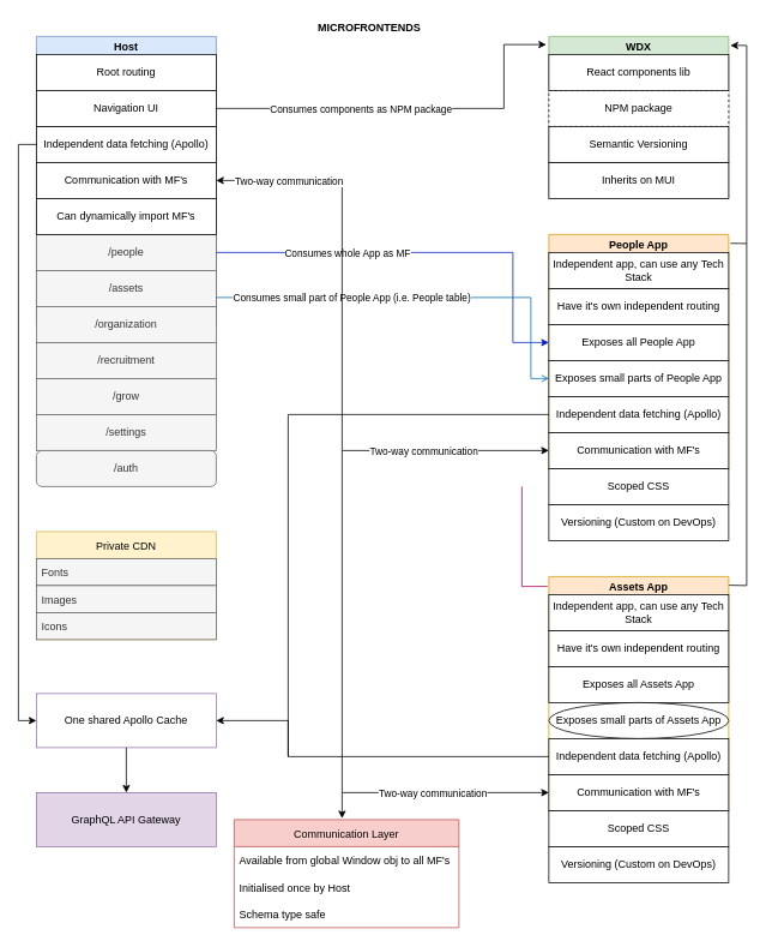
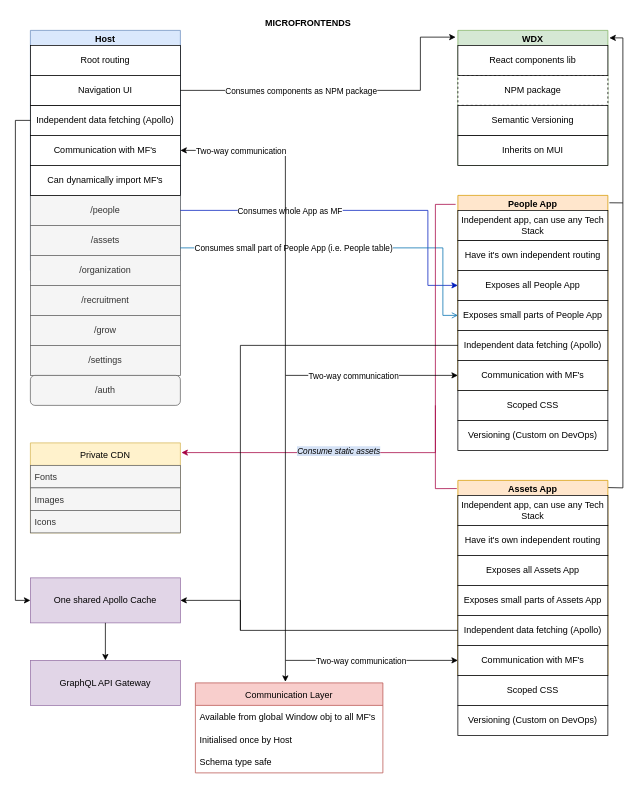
+ <mxCell id="49" value="" style="endArrow=none;html=1;rounded=0;exitX=1.007;exitY=0.108;exitDx=0;exitDy=0;exitPerimeter=0;entryX=-0.015;entryY=0.046;entryDx=0;entryDy=0;entryPerimeter=0;startArrow=classic;startFill=1;endFill=0;fillColor=#d80073;strokeColor=#A50040;" parent="1" source="45" target="21" edge="1"><mxGeometry relative="1" as="geometry"><mxPoint x="340" y="390" as="sourcePoint" /><mxPoint x="440" y="390" as="targetPoint" /><Array as="points"><mxPoint x="580" y="603" /><mxPoint x="580" y="272" /></Array></mxGeometry></mxCell>
+ <mxCell id="50" value="Consume static assets" style="edgeLabel;resizable=0;html=1;align=center;verticalAlign=middle;fontStyle=2;labelBackgroundColor=#D4E1F5;" parent="49" connectable="0" vertex="1"><mxGeometry relative="1" as="geometry"><mxPoint x="-130" y="7" as="offset" /></mxGeometry></mxCell>
- <mxCell id="68" value="One shared Apollo Cache" style="rounded=0;whiteSpace=wrap;html=1;fillColor=#ffffff;strokeColor=#9673a6;" parent="1" vertex="1"><mxGeometry x="40" y="770" width="200" height="60" as="geometry" /></mxCell>
+ <mxCell id="68" value="One shared Apollo Cache" style="rounded=0;whiteSpace=wrap;html=1;fillColor=#e1d5e7;strokeColor=#9673a6;" parent="1" vertex="1"><mxGeometry x="40" y="770" width="200" height="60" as="geometry" /></mxCell>
- <mxCell id="35" value="Exposes small parts of Assets App" style="ellipse;whiteSpace=wrap;html=1;" parent="31" vertex="1"><mxGeometry y="140" width="200" height="40" as="geometry" /></mxCell>
+ <mxCell id="35" value="Exposes small parts of Assets App" style="whiteSpace=wrap;html=1;" parent="31" vertex="1"><mxGeometry y="140" width="200" height="40" as="geometry" /></mxCell>
